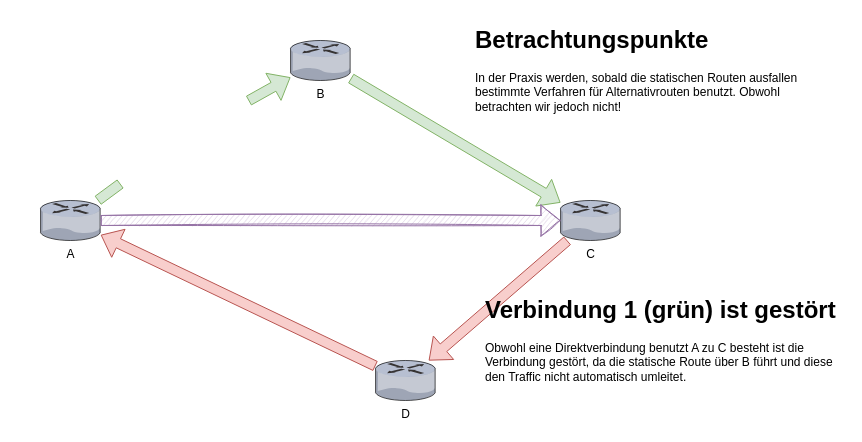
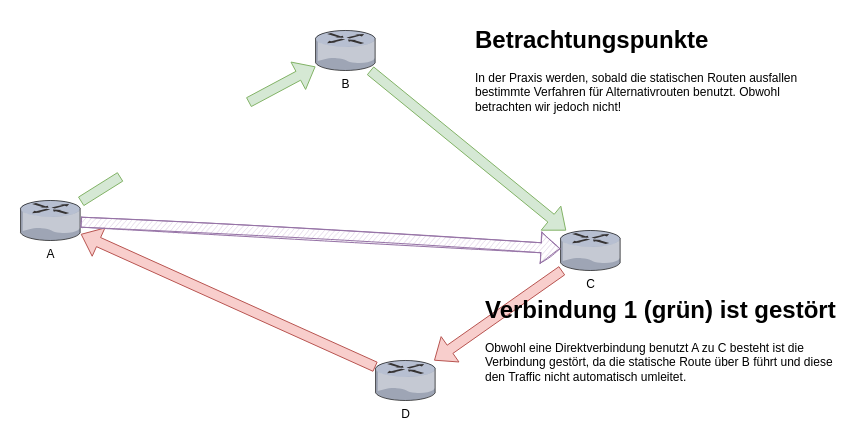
- <mxCell id="3" value="B" style="verticalLabelPosition=bottom;aspect=fixed;html=1;verticalAlign=top;strokeColor=none;align=center;outlineConnect=0;shape=mxgraph.citrix.router;" vertex="1" parent="1"><mxGeometry x="290" y="40" width="60.27" height="40" as="geometry" /></mxCell>
+ <mxCell id="3" value="B" style="verticalLabelPosition=bottom;aspect=fixed;html=1;verticalAlign=top;strokeColor=none;align=center;outlineConnect=0;shape=mxgraph.citrix.router;" vertex="1" parent="1"><mxGeometry x="315" y="30" width="60.27" height="40" as="geometry" /></mxCell>
- <mxCell id="2" value="A" style="verticalLabelPosition=bottom;aspect=fixed;html=1;verticalAlign=top;strokeColor=none;align=center;outlineConnect=0;shape=mxgraph.citrix.router;" vertex="1" parent="1"><mxGeometry x="40" y="200" width="60.27" height="40" as="geometry" /></mxCell>
+ <mxCell id="2" value="A" style="verticalLabelPosition=bottom;aspect=fixed;html=1;verticalAlign=top;strokeColor=none;align=center;outlineConnect=0;shape=mxgraph.citrix.router;" vertex="1" parent="1"><mxGeometry y="200" width="60.27" height="40" as="geometry" x="20" /></mxCell>
- <mxCell id="4" value="C" style="verticalLabelPosition=bottom;aspect=fixed;html=1;verticalAlign=top;strokeColor=none;align=center;outlineConnect=0;shape=mxgraph.citrix.router;" vertex="1" parent="1"><mxGeometry x="560" y="200" width="60.27" height="40" as="geometry" /></mxCell>
+ <mxCell id="4" value="C" style="verticalLabelPosition=bottom;aspect=fixed;html=1;verticalAlign=top;strokeColor=none;align=center;outlineConnect=0;shape=mxgraph.citrix.router;" vertex="1" parent="1"><mxGeometry x="560" y="230" width="60.27" height="40" as="geometry" /></mxCell>
